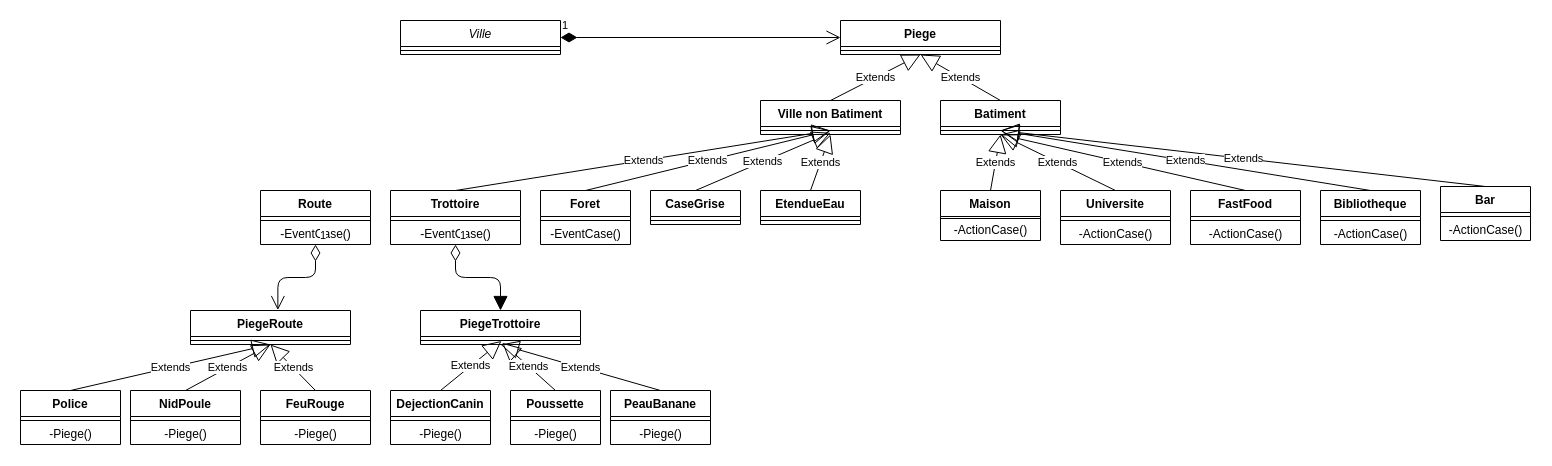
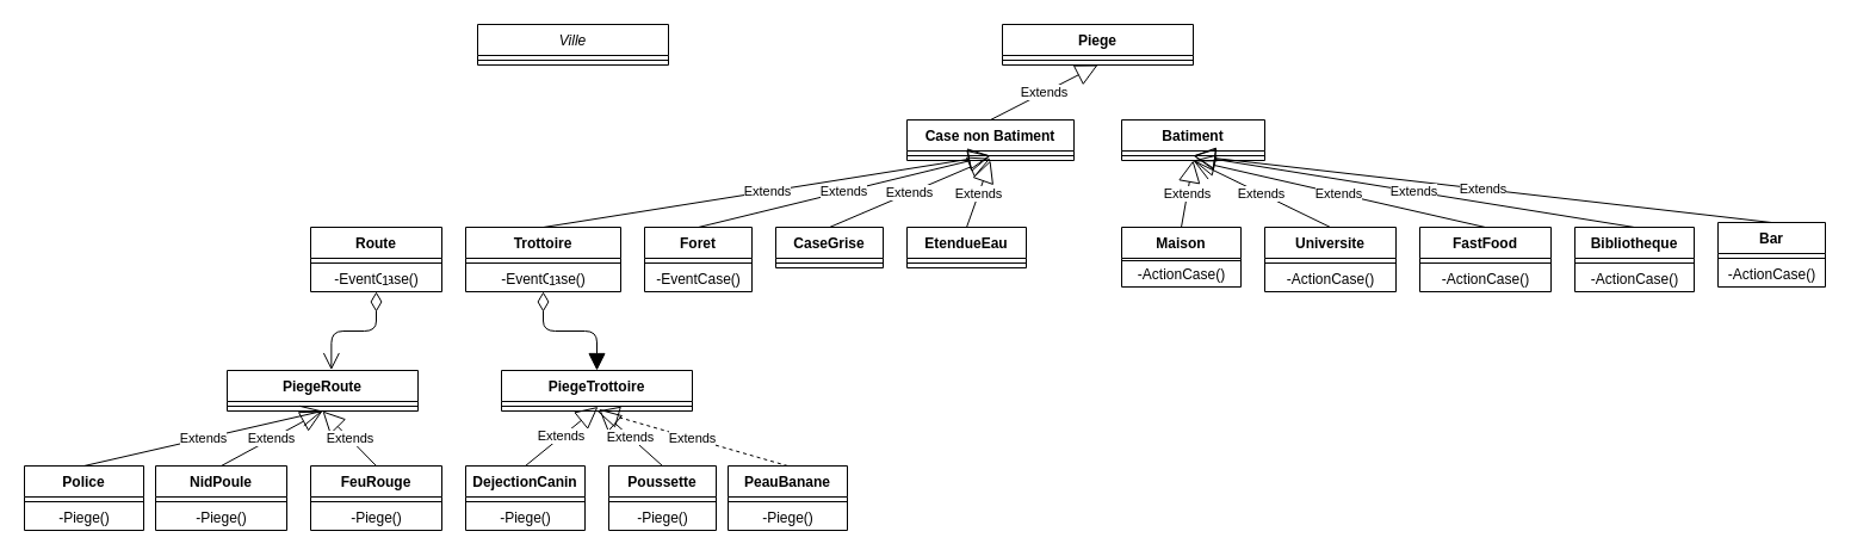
- <mxCell id="6" value="1" style="endArrow=open;html=1;endSize=12;startArrow=diamondThin;startSize=14;startFill=1;edgeStyle=orthogonalEdgeStyle;align=left;verticalAlign=bottom;strokeWidth=1;exitX=1;exitY=0.5;exitDx=0;exitDy=0;entryX=0;entryY=0.5;entryDx=0;entryDy=0;" parent="1" source="2" target="4" edge="1"><mxGeometry x="-1" y="3" relative="1" as="geometry"><mxPoint x="710" y="46.5" as="sourcePoint" /><mxPoint x="870" y="46.5" as="targetPoint" /></mxGeometry></mxCell>
- <mxCell id="64" value="Extends" style="endArrow=block;endSize=16;endFill=0;html=1;exitX=0.5;exitY=0;exitDx=0;exitDy=0;entryX=0.5;entryY=1;entryDx=0;entryDy=0;" parent="1" source="7" target="4" edge="1"><mxGeometry width="160" relative="1" as="geometry"><mxPoint x="620" y="260" as="sourcePoint" /><mxPoint x="940" y="240" as="targetPoint" /></mxGeometry></mxCell>
- <mxCell id="12" value="Ville non Batiment&#10;" style="swimlane;fontStyle=1;align=center;verticalAlign=top;childLayout=stackLayout;horizontal=1;startSize=26;horizontalStack=0;resizeParent=1;resizeParentMax=0;resizeLast=0;collapsible=1;marginBottom=0;rounded=0;sketch=0;" parent="1" vertex="1"><mxGeometry x="760" y="100" width="140" height="34" as="geometry" /></mxCell>
+ <mxCell id="12" value="Case non Batiment&#10;" style="swimlane;fontStyle=1;align=center;verticalAlign=top;childLayout=stackLayout;horizontal=1;startSize=26;horizontalStack=0;resizeParent=1;resizeParentMax=0;resizeLast=0;collapsible=1;marginBottom=0;rounded=0;sketch=0;" parent="1" vertex="1"><mxGeometry x="760" y="100" width="140" height="34" as="geometry" /></mxCell>
- <mxCell id="62" value="Extends" style="endArrow=block;endSize=16;endFill=0;html=1;entryX=0.5;entryY=1;entryDx=0;entryDy=0;exitX=0.5;exitY=0;exitDx=0;exitDy=0;" parent="1" source="55" target="7" edge="1"><mxGeometry width="160" relative="1" as="geometry"><mxPoint x="620" y="260" as="sourcePoint" /><mxPoint x="780" y="260" as="targetPoint" /></mxGeometry></mxCell>
+ <mxCell id="62" value="Extends" style="endArrow=open;endSize=16;endFill=0;html=1;entryX=0.5;entryY=1;entryDx=0;entryDy=0;exitX=0.5;exitY=0;exitDx=0;exitDy=0;" parent="1" source="55" target="7" edge="1"><mxGeometry width="160" relative="1" as="geometry"><mxPoint x="620" y="260" as="sourcePoint" /><mxPoint x="780" y="260" as="targetPoint" /></mxGeometry></mxCell>
- <mxCell id="79" value="Extends" style="endArrow=block;endSize=16;endFill=0;html=1;exitX=0.5;exitY=0;exitDx=0;exitDy=0;entryX=0.5;entryY=1;entryDx=0;entryDy=0;" parent="1" source="21" target="19" edge="1"><mxGeometry width="160" relative="1" as="geometry"><mxPoint x="310" y="260" as="sourcePoint" /><mxPoint x="470" y="260" as="targetPoint" /></mxGeometry></mxCell>
+ <mxCell id="79" value="Extends" style="endArrow=open;endSize=16;endFill=0;html=1;exitX=0.5;exitY=0;exitDx=0;exitDy=0;entryX=0.5;entryY=1;entryDx=0;entryDy=0;" parent="1" source="21" target="19" edge="1"><mxGeometry width="160" relative="1" as="geometry"><mxPoint x="310" y="260" as="sourcePoint" /><mxPoint x="470" y="260" as="targetPoint" /></mxGeometry></mxCell>
- <mxCell id="74" value="Extends" style="endArrow=block;endSize=16;endFill=0;html=1;exitX=0.5;exitY=0;exitDx=0;exitDy=0;entryX=0.5;entryY=1;entryDx=0;entryDy=0;" parent="1" source="30" target="17" edge="1"><mxGeometry width="160" relative="1" as="geometry"><mxPoint x="310" y="260" as="sourcePoint" /><mxPoint x="470" y="290" as="targetPoint" /></mxGeometry></mxCell>
+ <mxCell id="74" value="Extends" style="endArrow=block;endSize=16;endFill=0;html=1;exitX=0.5;exitY=0;exitDx=0;exitDy=0;entryX=0.5;entryY=1;entryDx=0;entryDy=0;dashed=1;" parent="1" source="30" target="17" edge="1"><mxGeometry width="160" relative="1" as="geometry"><mxPoint x="310" y="260" as="sourcePoint" /><mxPoint x="470" y="290" as="targetPoint" /></mxGeometry></mxCell>
